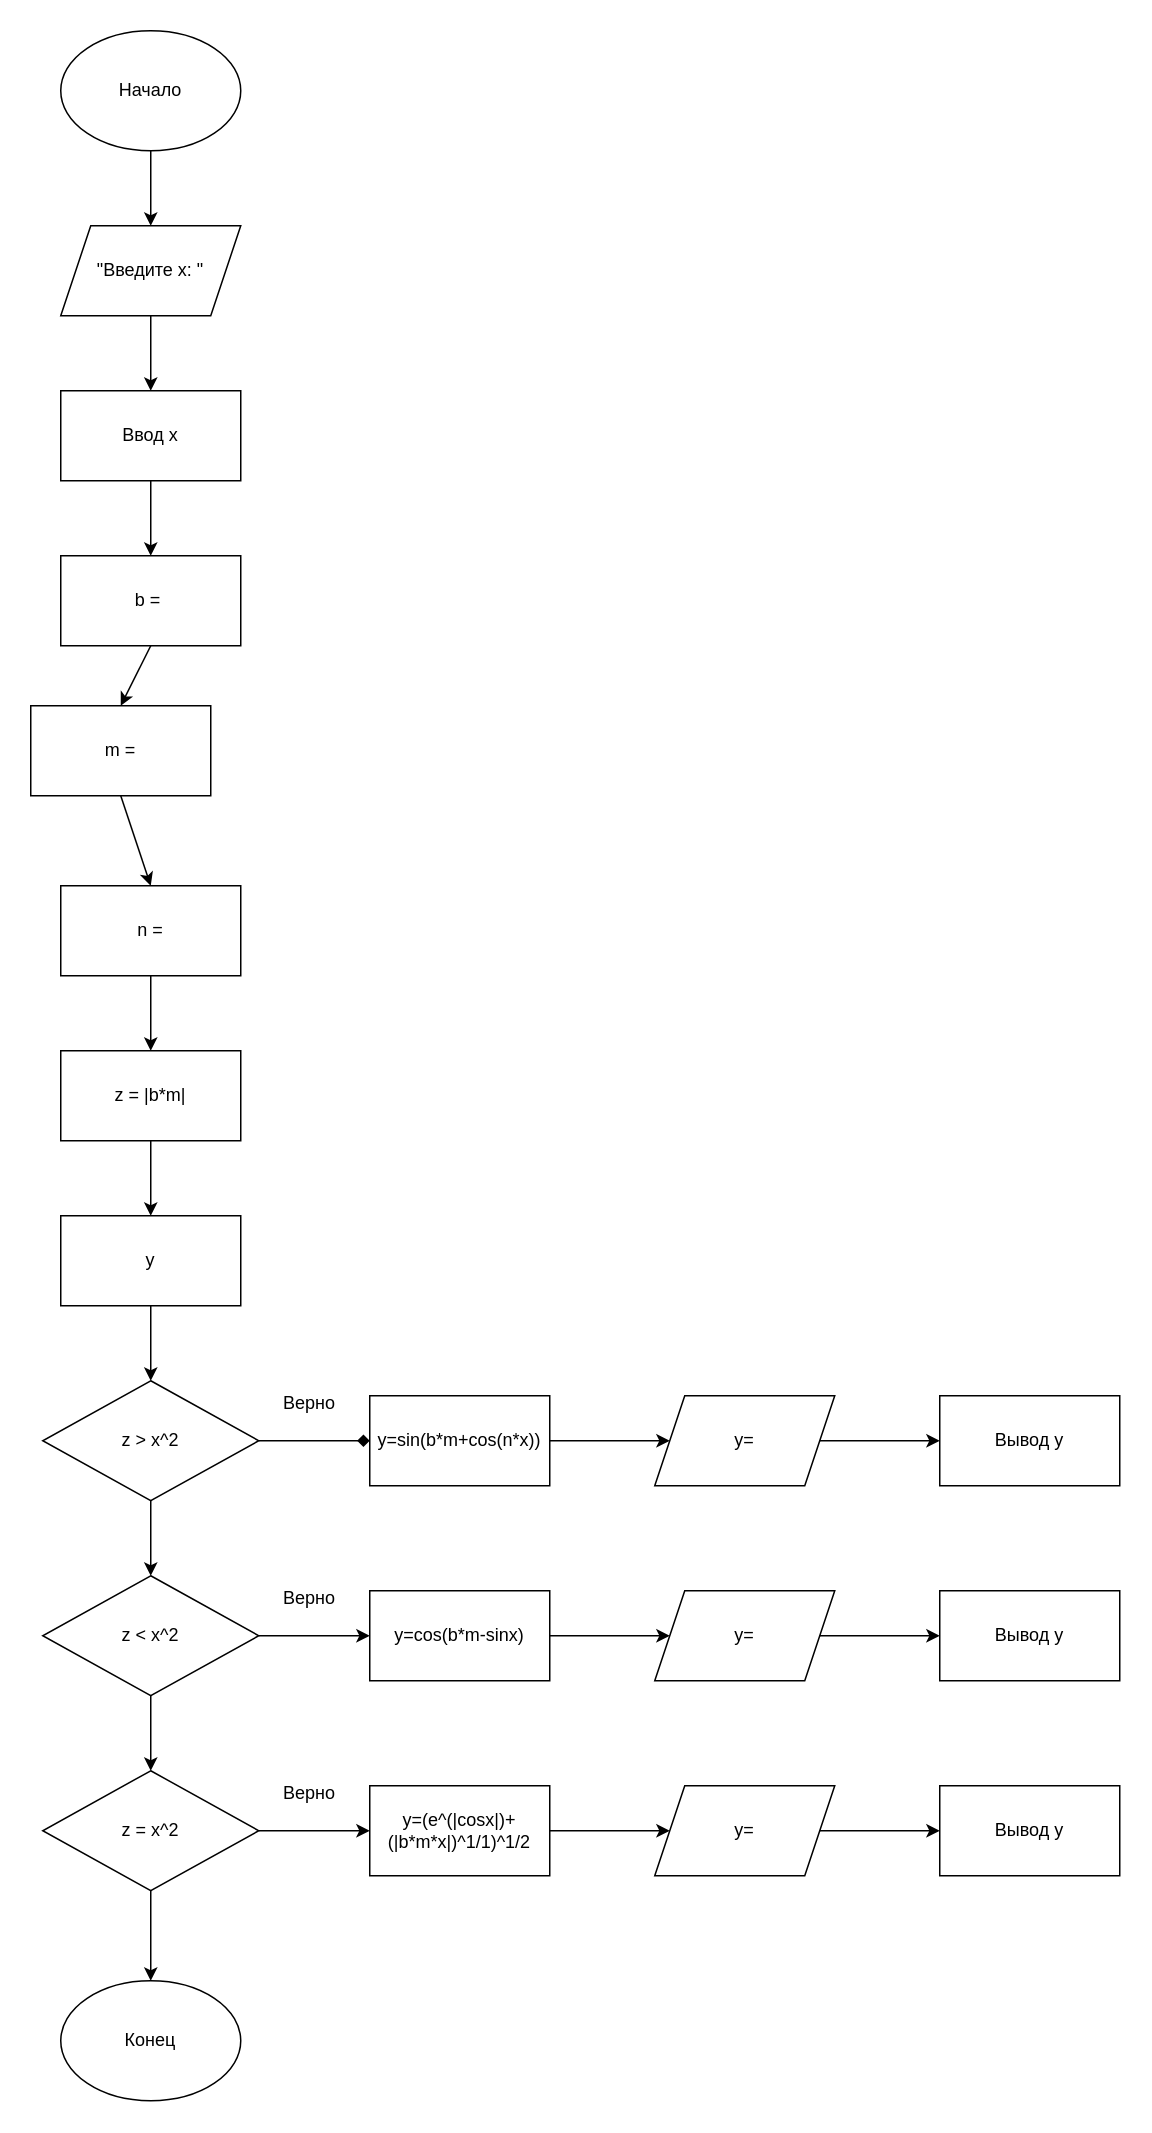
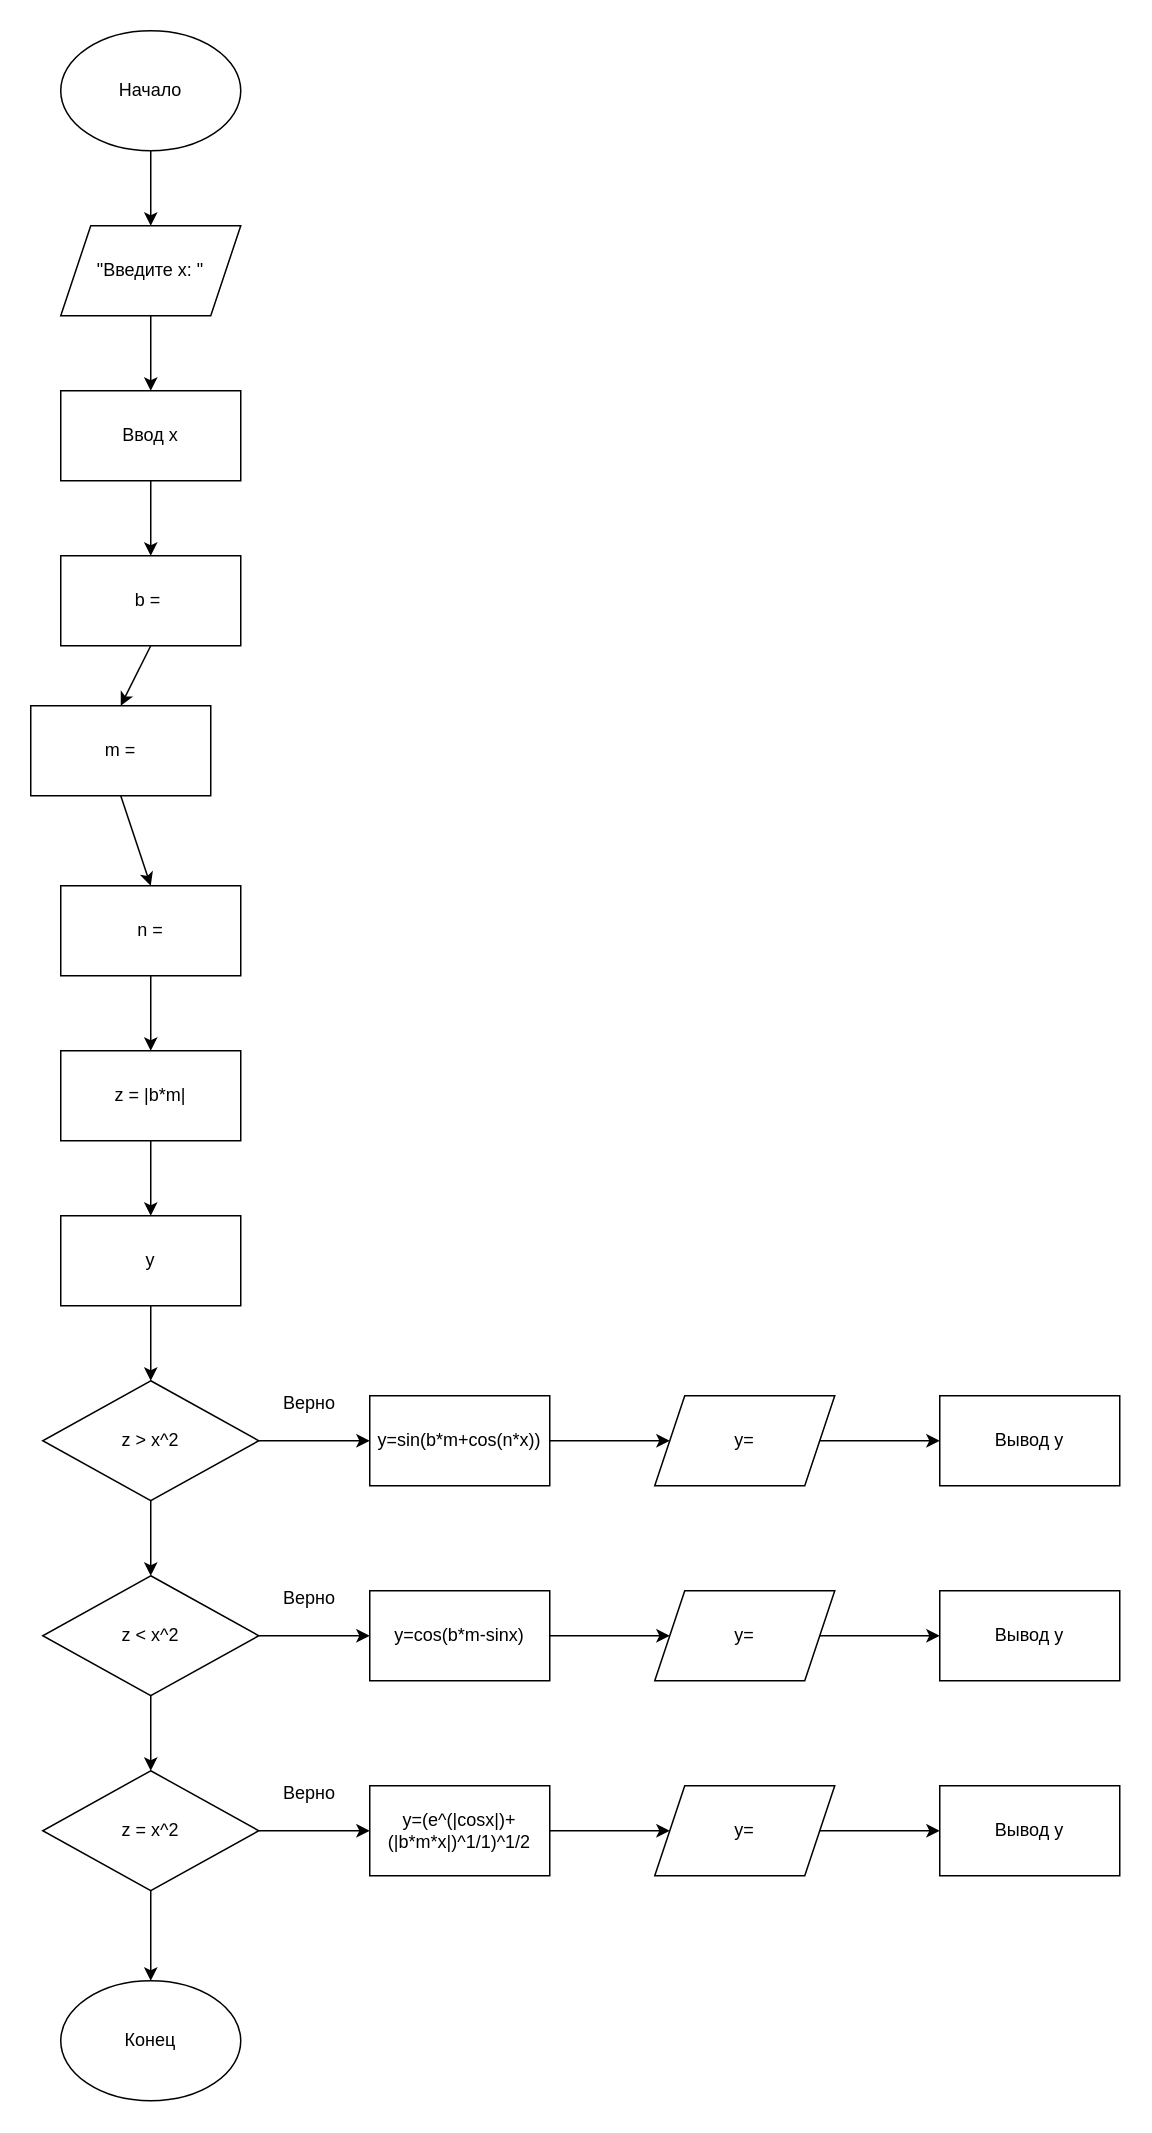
- <mxCell id="26" value="" style="endArrow=diamond;html=1;rounded=0;entryX=0;entryY=0.5;entryDx=0;entryDy=0;exitX=1;exitY=0.5;exitDx=0;exitDy=0;" edge="1" parent="1" source="10" target="11"><mxGeometry width="50" height="50" relative="1" as="geometry"><mxPoint x="206" y="1070" as="sourcePoint" /><mxPoint x="256" y="1020" as="targetPoint" /></mxGeometry></mxCell>
+ <mxCell id="26" value="" style="endArrow=classic;html=1;rounded=0;entryX=0;entryY=0.5;entryDx=0;entryDy=0;exitX=1;exitY=0.5;exitDx=0;exitDy=0;" edge="1" parent="1" source="10" target="11"><mxGeometry width="50" height="50" relative="1" as="geometry"><mxPoint x="206" y="1070" as="sourcePoint" /><mxPoint x="256" y="1020" as="targetPoint" /></mxGeometry></mxCell>
